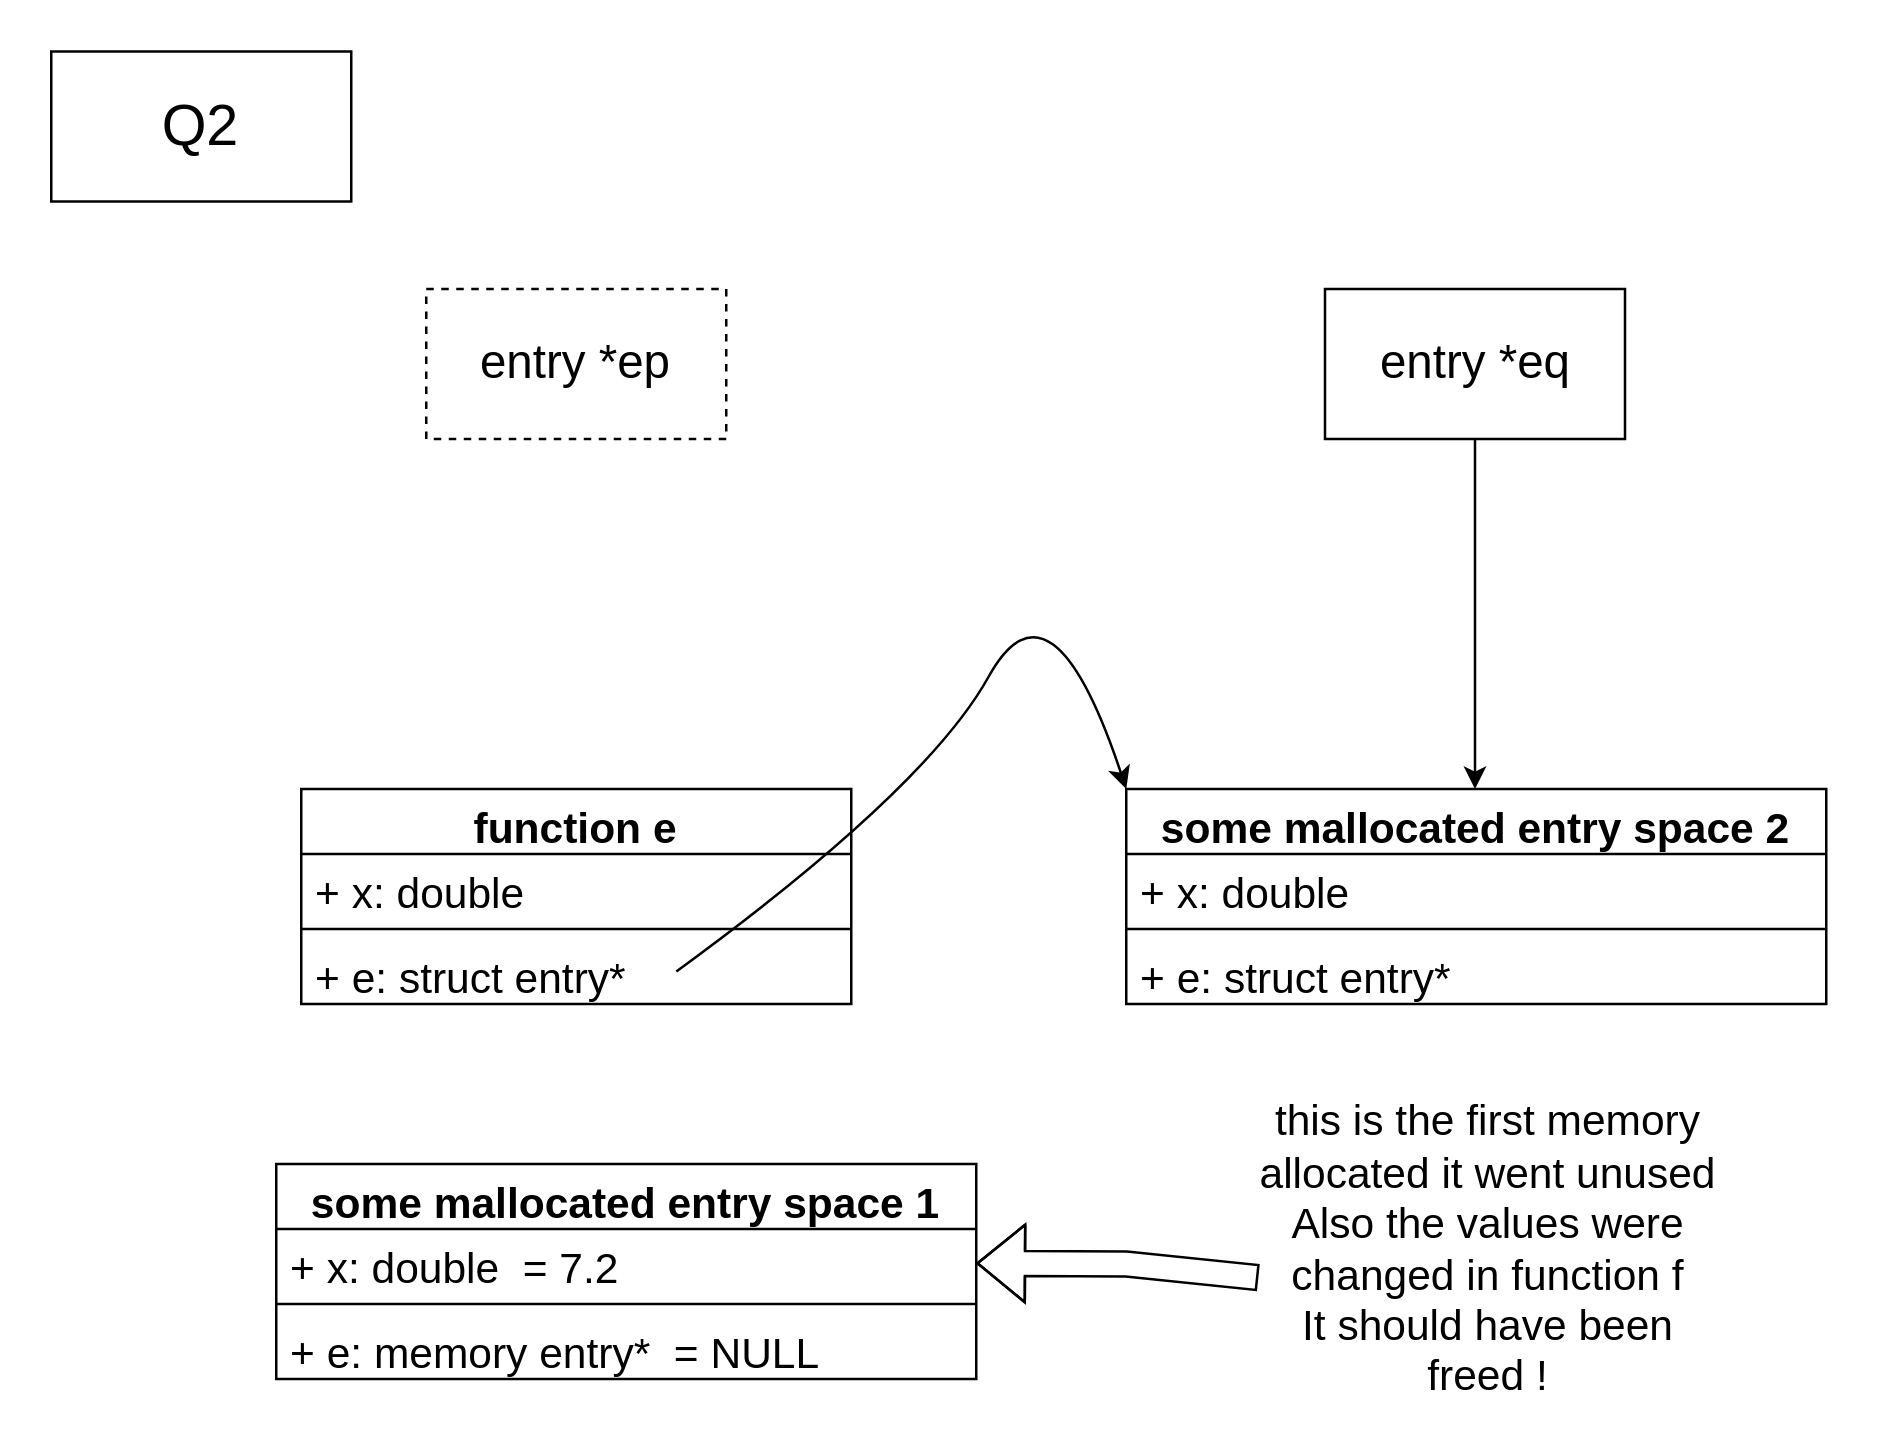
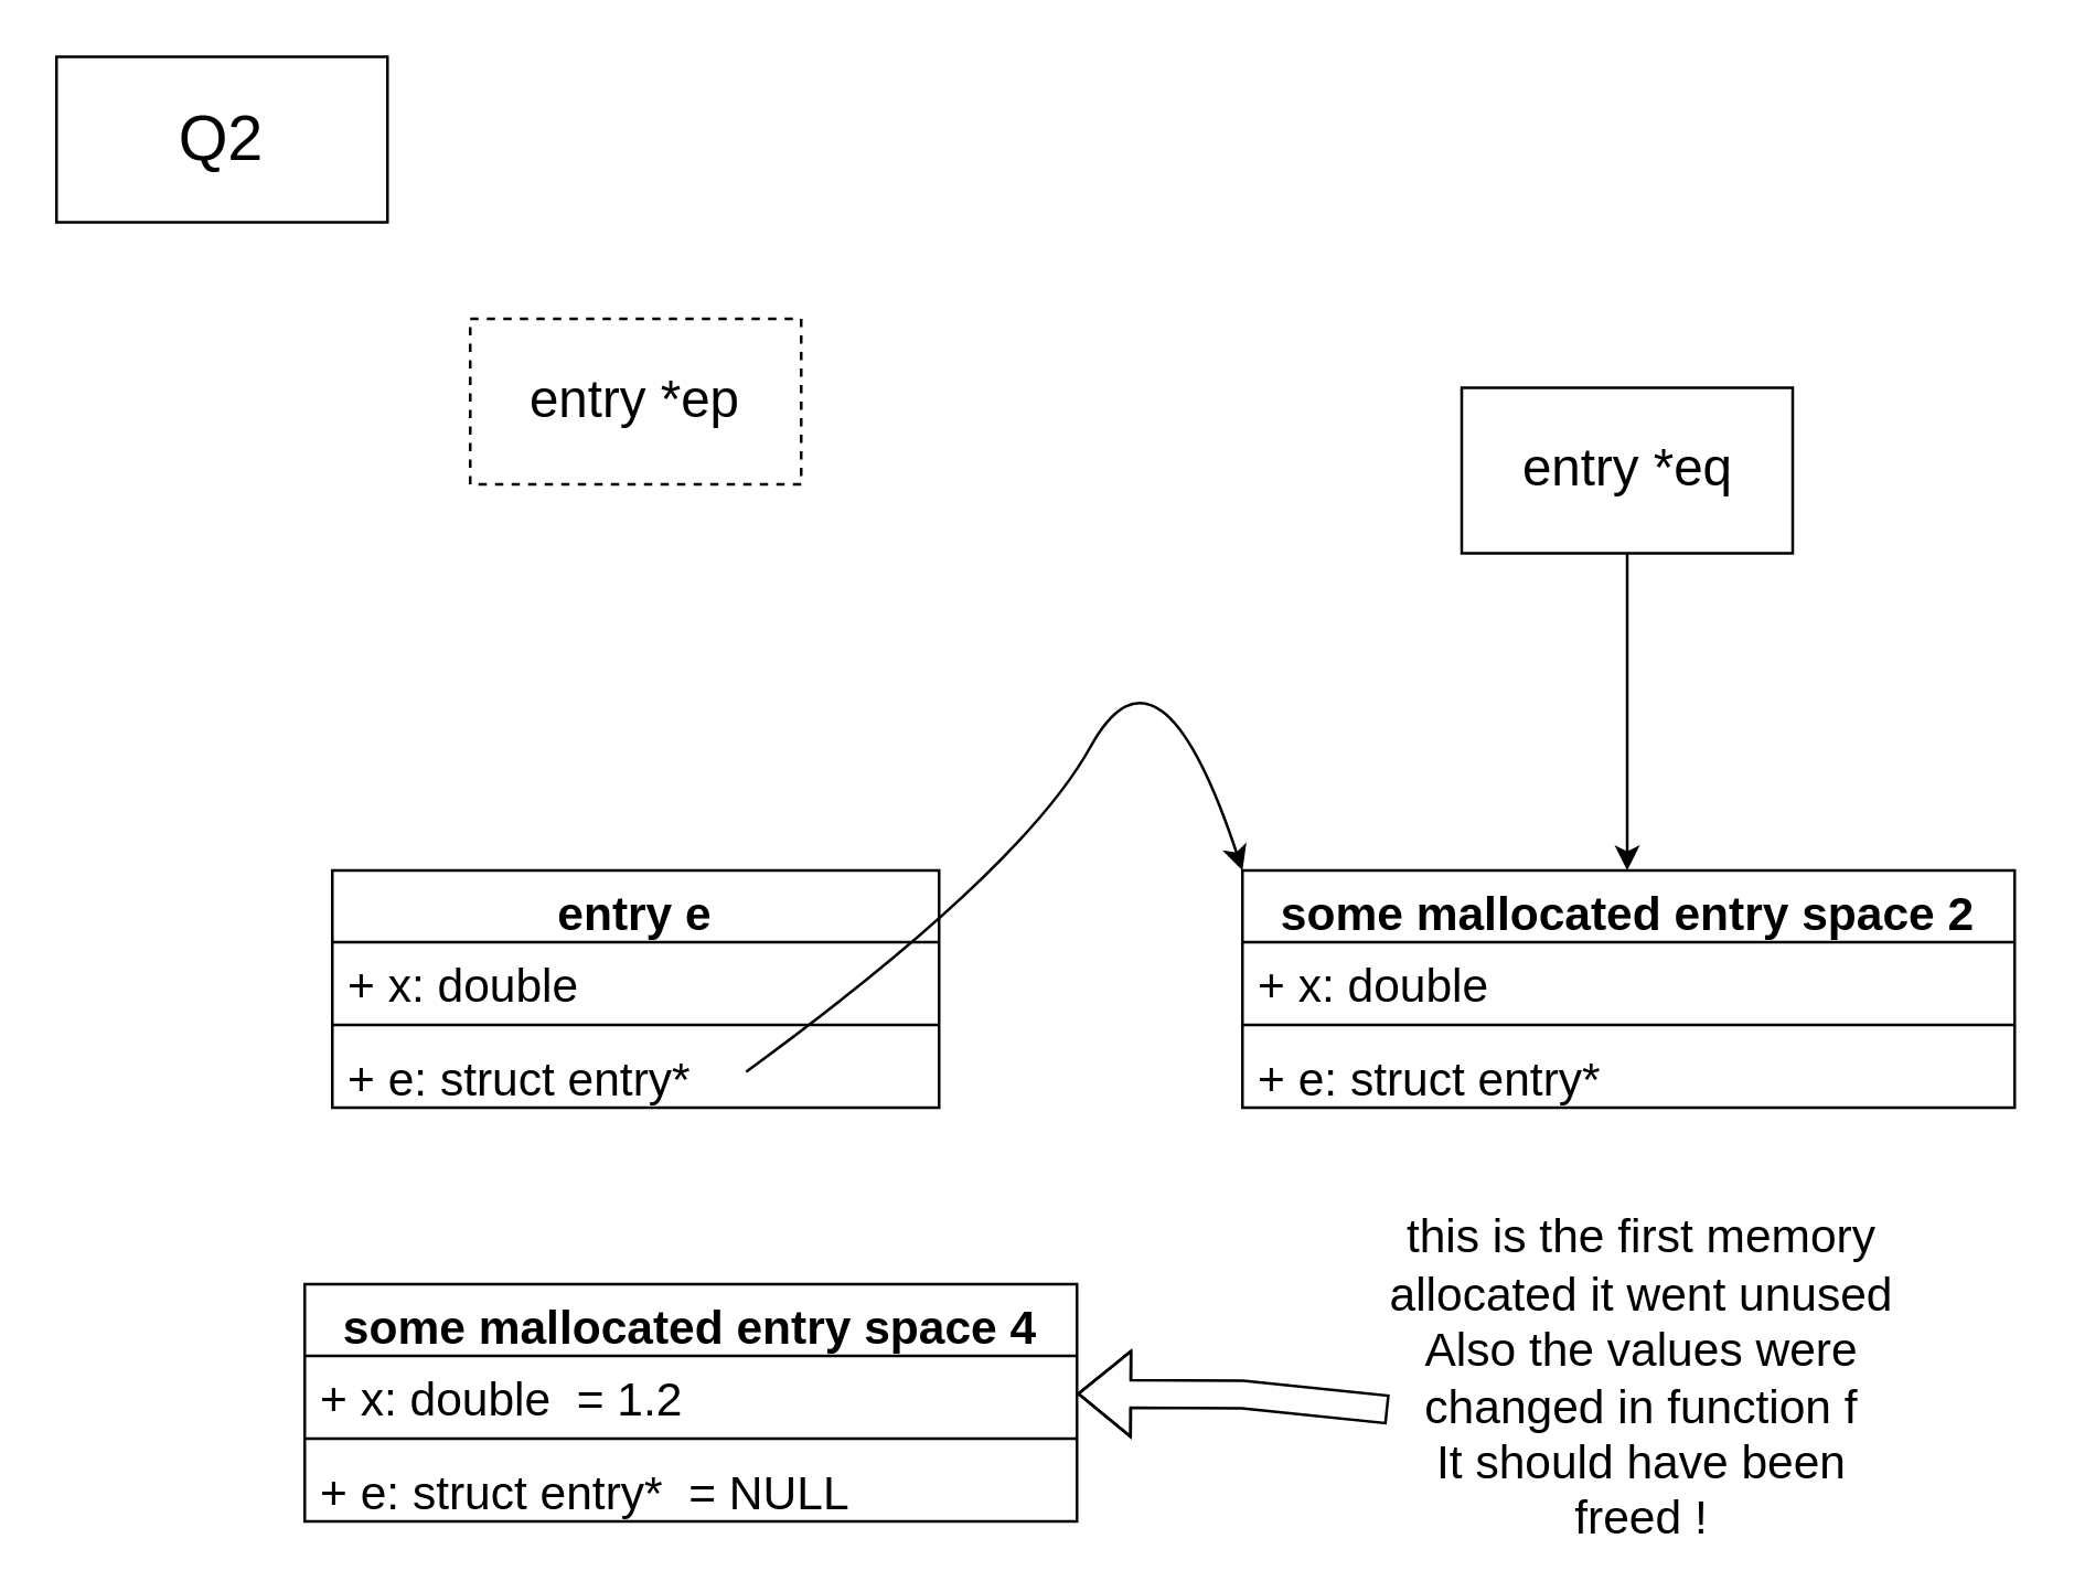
- <mxCell id="9" value="entry *eq" style="rounded=0;whiteSpace=wrap;html=1;fontSize=19;" parent="8" vertex="1"><mxGeometry x="79.5" width="120" height="60" as="geometry" /></mxCell>
+ <mxCell id="9" value="entry *eq" style="rounded=0;whiteSpace=wrap;html=1;fontSize=19;" parent="8" vertex="1"><mxGeometry x="79.5" y="25" width="120" height="60" as="geometry" /></mxCell>
- <mxCell id="3" value="function e&lt;br&gt;" style="swimlane;fontStyle=1;align=center;verticalAlign=top;childLayout=stackLayout;horizontal=1;startSize=26;horizontalStack=0;resizeParent=1;resizeParentMax=0;resizeLast=0;collapsible=1;marginBottom=0;whiteSpace=wrap;html=1;fontSize=17;" parent="2" vertex="1"><mxGeometry y="200" width="220" height="86" as="geometry" /></mxCell>
+ <mxCell id="3" value="entry e&lt;br&gt;" style="swimlane;fontStyle=1;align=center;verticalAlign=top;childLayout=stackLayout;horizontal=1;startSize=26;horizontalStack=0;resizeParent=1;resizeParentMax=0;resizeLast=0;collapsible=1;marginBottom=0;whiteSpace=wrap;html=1;fontSize=17;" parent="2" vertex="1"><mxGeometry y="200" width="220" height="86" as="geometry" /></mxCell>
- <mxCell id="15" value="some mallocated entry space 1" style="swimlane;fontStyle=1;align=center;verticalAlign=top;childLayout=stackLayout;horizontal=1;startSize=26;horizontalStack=0;resizeParent=1;resizeParentMax=0;resizeLast=0;collapsible=1;marginBottom=0;whiteSpace=wrap;html=1;fontSize=17;" parent="1" vertex="1"><mxGeometry x="110" y="465" width="280" height="86" as="geometry" /></mxCell>
+ <mxCell id="15" value="some mallocated entry space 4" style="swimlane;fontStyle=1;align=center;verticalAlign=top;childLayout=stackLayout;horizontal=1;startSize=26;horizontalStack=0;resizeParent=1;resizeParentMax=0;resizeLast=0;collapsible=1;marginBottom=0;whiteSpace=wrap;html=1;fontSize=17;" parent="1" vertex="1"><mxGeometry x="110" y="465" width="280" height="86" as="geometry" /></mxCell>
- <mxCell id="16" value="+ x: double&amp;nbsp; = 7.2&lt;br&gt;" style="text;strokeColor=none;fillColor=none;align=left;verticalAlign=top;spacingLeft=4;spacingRight=4;overflow=hidden;rotatable=0;points=[[0,0.5],[1,0.5]];portConstraint=eastwest;whiteSpace=wrap;html=1;fontSize=17;" parent="15" vertex="1"><mxGeometry y="26" width="280" height="26" as="geometry" /></mxCell>
+ <mxCell id="16" value="+ x: double&amp;nbsp; = 1.2&lt;br&gt;" style="text;strokeColor=none;fillColor=none;align=left;verticalAlign=top;spacingLeft=4;spacingRight=4;overflow=hidden;rotatable=0;points=[[0,0.5],[1,0.5]];portConstraint=eastwest;whiteSpace=wrap;html=1;fontSize=17;" parent="15" vertex="1"><mxGeometry y="26" width="280" height="26" as="geometry" /></mxCell>
- <mxCell id="18" value="+ e: memory entry*&amp;nbsp; = NULL" style="text;strokeColor=none;fillColor=none;align=left;verticalAlign=top;spacingLeft=4;spacingRight=4;overflow=hidden;rotatable=0;points=[[0,0.5],[1,0.5]];portConstraint=eastwest;whiteSpace=wrap;html=1;fontSize=17;" parent="15" vertex="1"><mxGeometry y="60" width="280" height="26" as="geometry" /></mxCell>
+ <mxCell id="18" value="+ e: struct entry*&amp;nbsp; = NULL" style="text;strokeColor=none;fillColor=none;align=left;verticalAlign=top;spacingLeft=4;spacingRight=4;overflow=hidden;rotatable=0;points=[[0,0.5],[1,0.5]];portConstraint=eastwest;whiteSpace=wrap;html=1;fontSize=17;" parent="15" vertex="1"><mxGeometry y="60" width="280" height="26" as="geometry" /></mxCell>
